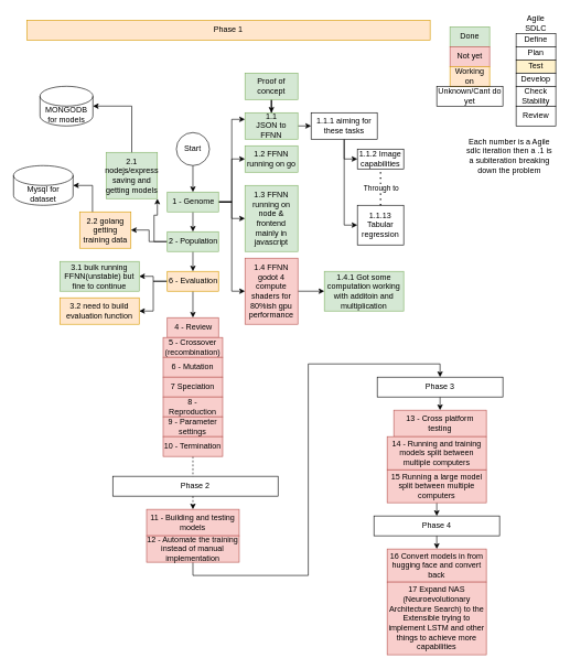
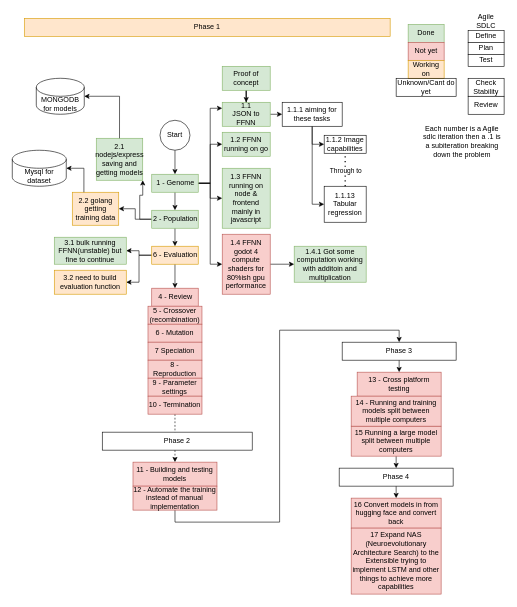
- <mxCell id="5" value="Test" style="rounded=0;whiteSpace=wrap;html=1;fillColor=#fff2cc;" vertex="1" parent="1"><mxGeometry x="780" y="90" width="60" height="20" as="geometry" /></mxCell>
+ <mxCell id="5" value="Test" style="rounded=0;whiteSpace=wrap;html=1;" vertex="1" parent="1"><mxGeometry x="780" y="90" width="60" height="20" as="geometry" /></mxCell>
- <mxCell id="6" value="Develop" style="rounded=0;whiteSpace=wrap;html=1;" vertex="1" parent="1"><mxGeometry x="780" y="110" width="60" height="20" as="geometry" /></mxCell>
